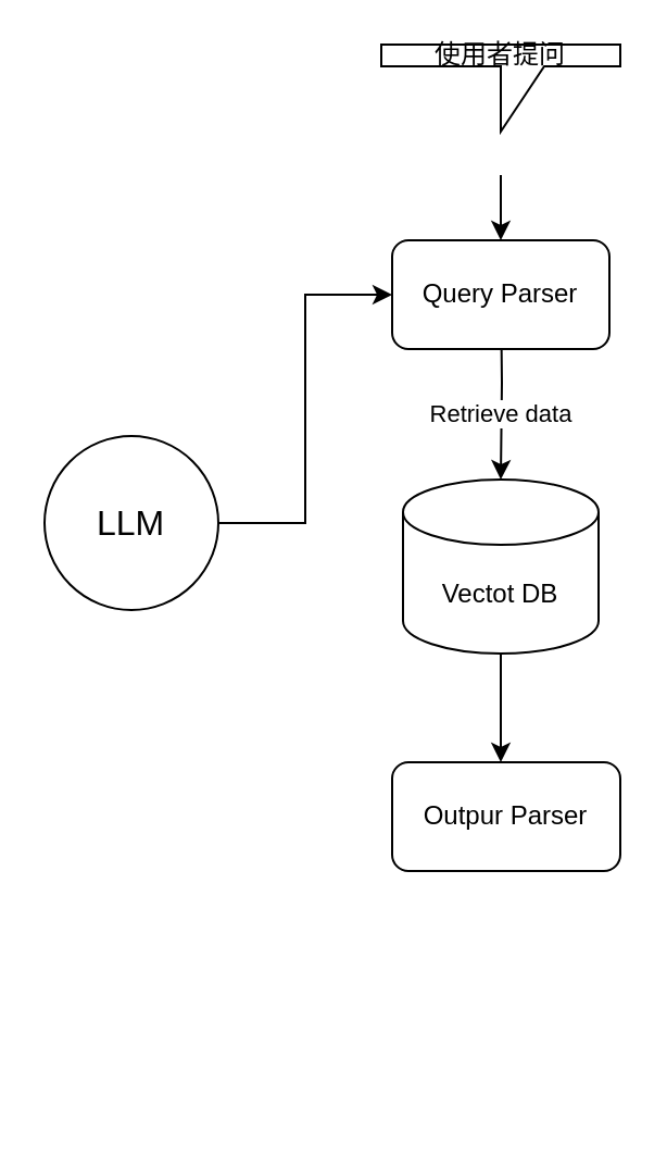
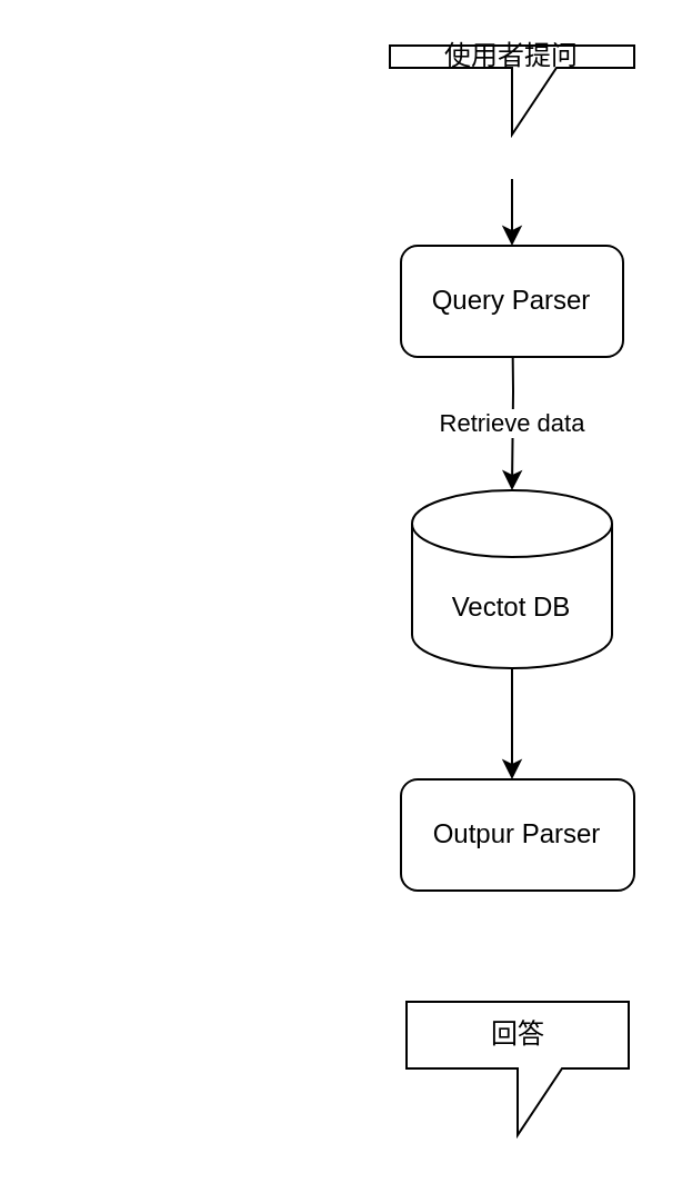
- <mxCell id="5" style="edgeStyle=orthogonalEdgeStyle;rounded=0;orthogonalLoop=1;jettySize=auto;html=1;exitX=1;exitY=0.5;exitDx=0;exitDy=0;entryX=0;entryY=0.5;entryDx=0;entryDy=0;" edge="1" parent="1" source="6" target="8"><mxGeometry relative="1" as="geometry"><mxPoint x="140" y="170" as="targetPoint" /></mxGeometry></mxCell>
- <mxCell id="6" value="&lt;font style=&quot;font-size: 16px;&quot;&gt;LLM&lt;/font&gt;" style="ellipse;whiteSpace=wrap;html=1;aspect=fixed;" vertex="1" parent="1"><mxGeometry x="20" y="200" width="80" height="80" as="geometry" /></mxCell>
+ <mxCell id="9" value="回答" style="shape=callout;whiteSpace=wrap;html=1;perimeter=calloutPerimeter;" vertex="1" parent="1"><mxGeometry x="182.5" y="450" width="100" height="60" as="geometry" /></mxCell>
